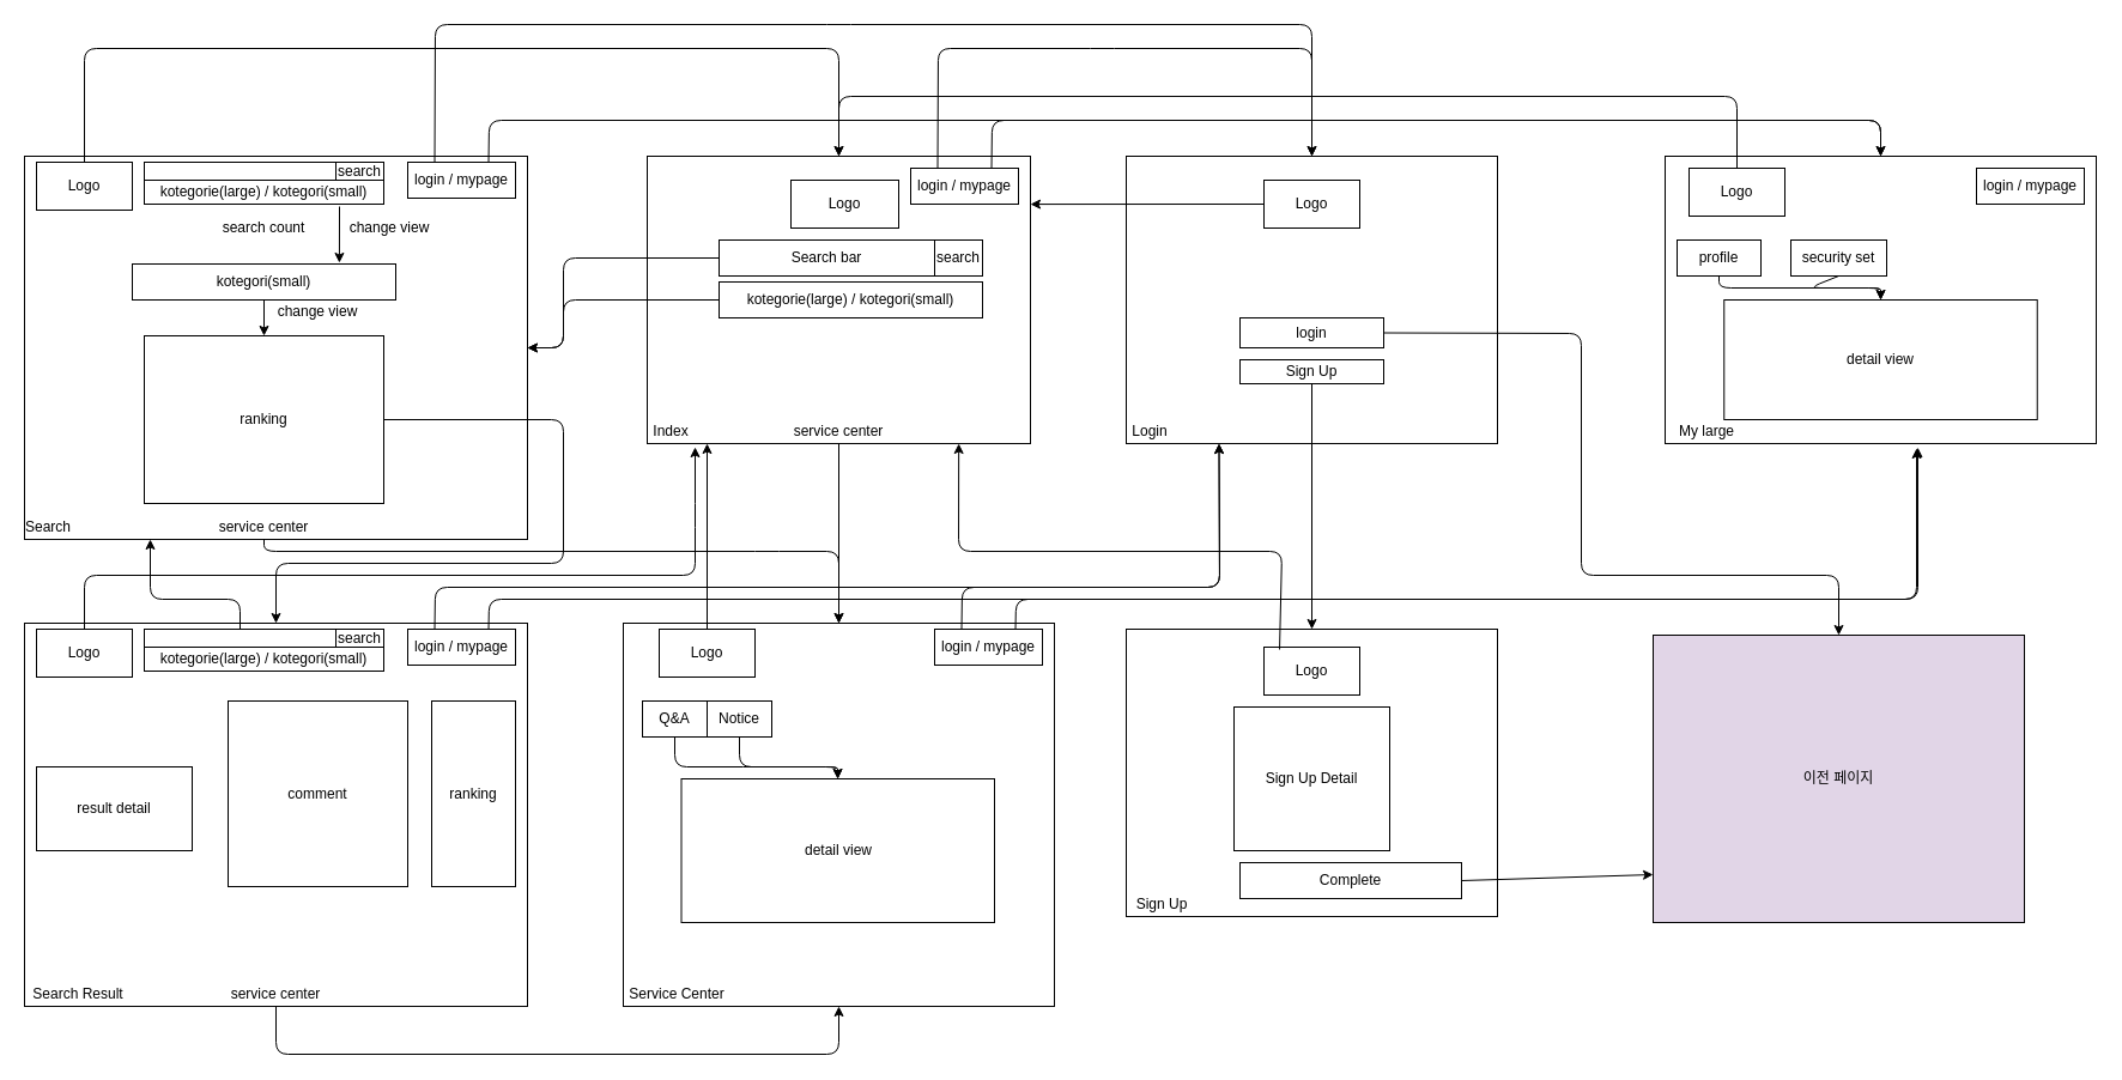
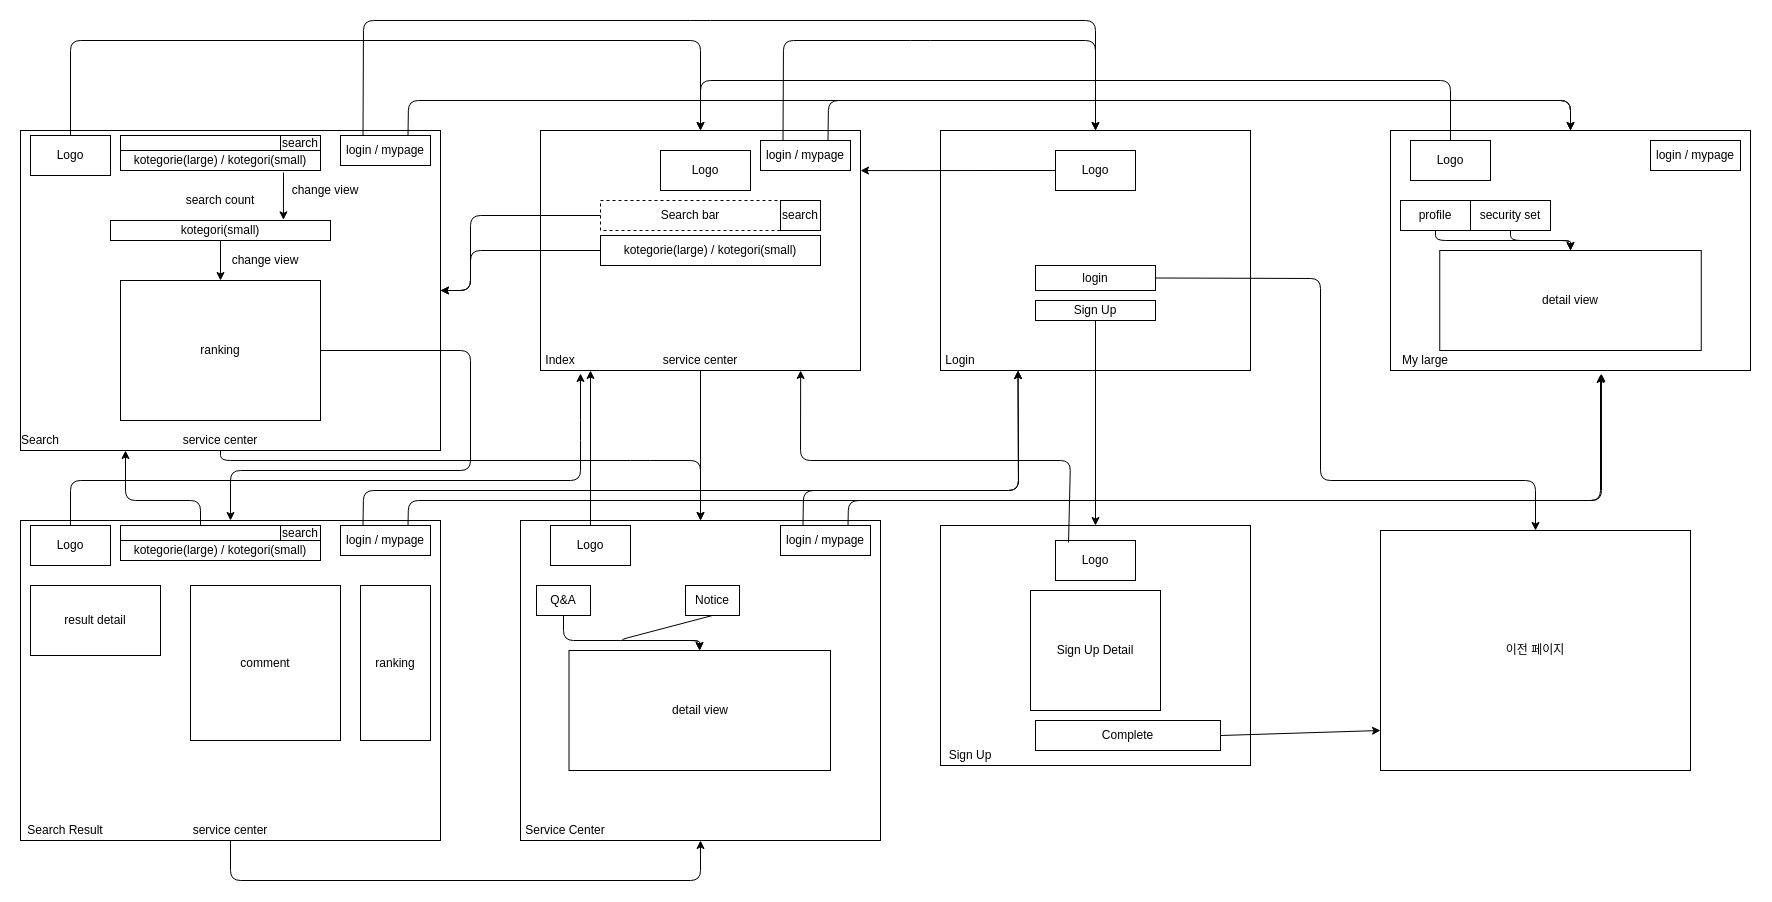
- <mxCell id="20" value="search count" style="text;html=1;strokeColor=none;fillColor=none;align=center;verticalAlign=middle;whiteSpace=wrap;rounded=0;" vertex="1" parent="1"><mxGeometry x="180" y="180" width="80" height="20" as="geometry" /></mxCell>
+ <mxCell id="20" value="search count" style="text;html=1;strokeColor=none;fillColor=none;align=center;verticalAlign=middle;whiteSpace=wrap;rounded=0;" vertex="1" parent="1"><mxGeometry x="180" y="190" width="80" height="20" as="geometry" /></mxCell>
- <mxCell id="3" value="Search bar" style="rounded=0;whiteSpace=wrap;html=1;" vertex="1" parent="1"><mxGeometry x="600" y="200" width="180" height="30" as="geometry" /></mxCell>
+ <mxCell id="3" value="Search bar" style="rounded=0;whiteSpace=wrap;html=1;dashed=1;" vertex="1" parent="1"><mxGeometry x="600" y="200" width="180" height="30" as="geometry" /></mxCell>
- <mxCell id="75" value="security set" style="rounded=0;whiteSpace=wrap;html=1;" vertex="1" parent="1"><mxGeometry x="1495" y="200" width="80" height="30" as="geometry" /></mxCell>
+ <mxCell id="75" value="security set" style="rounded=0;whiteSpace=wrap;html=1;" vertex="1" parent="1"><mxGeometry x="1470" y="200" width="80" height="30" as="geometry" /></mxCell>
- <mxCell id="21" value="kotegori(small)" style="rounded=0;whiteSpace=wrap;html=1;" vertex="1" parent="1"><mxGeometry x="110" y="220" width="220" height="30" as="geometry" /></mxCell>
+ <mxCell id="21" value="kotegori(small)" style="rounded=0;whiteSpace=wrap;html=1;" vertex="1" parent="1"><mxGeometry x="110" y="220" width="220" height="20" as="geometry" /></mxCell>
- <mxCell id="48" value="Notice" style="rounded=0;whiteSpace=wrap;html=1;" vertex="1" parent="1"><mxGeometry x="590" y="585" width="54" height="30" as="geometry" /></mxCell>
+ <mxCell id="48" value="Notice" style="rounded=0;whiteSpace=wrap;html=1;" vertex="1" parent="1"><mxGeometry x="685" y="585" width="54" height="30" as="geometry" /></mxCell>
- <mxCell id="66" value="이전 페이지" style="rounded=0;whiteSpace=wrap;html=1;fillColor=#e1d5e7;" vertex="1" parent="1"><mxGeometry x="1380" y="530" width="310" height="240" as="geometry" /></mxCell>
+ <mxCell id="66" value="이전 페이지" style="rounded=0;whiteSpace=wrap;html=1;" vertex="1" parent="1"><mxGeometry x="1380" y="530" width="310" height="240" as="geometry" /></mxCell>
- <mxCell id="36" value="result detail" style="rounded=0;whiteSpace=wrap;html=1;" vertex="1" parent="1"><mxGeometry x="30" y="640" width="130" height="70" as="geometry" /></mxCell>
+ <mxCell id="36" value="result detail" style="rounded=0;whiteSpace=wrap;html=1;" vertex="1" parent="1"><mxGeometry x="30" y="585" width="130" height="70" as="geometry" /></mxCell>
